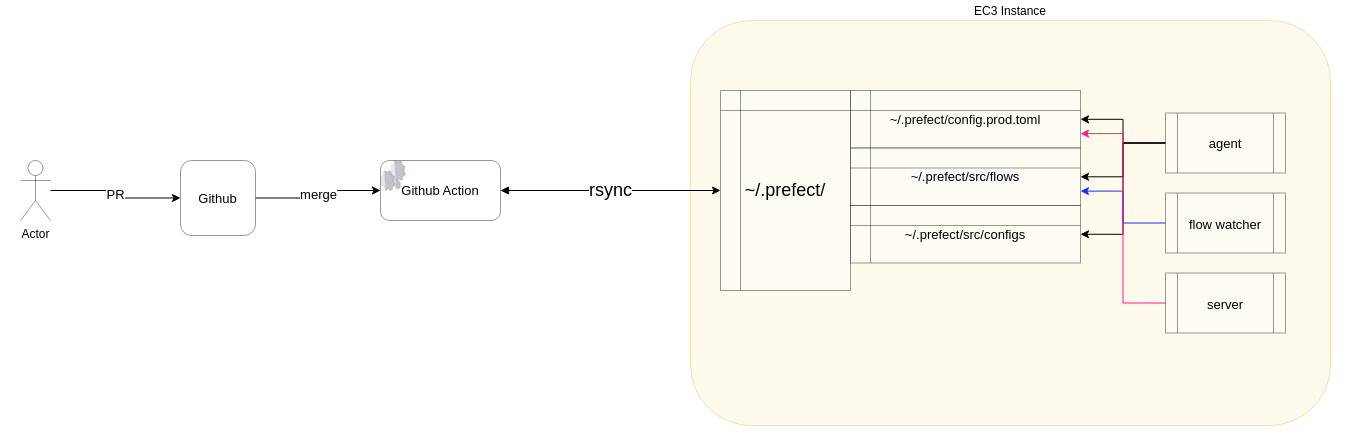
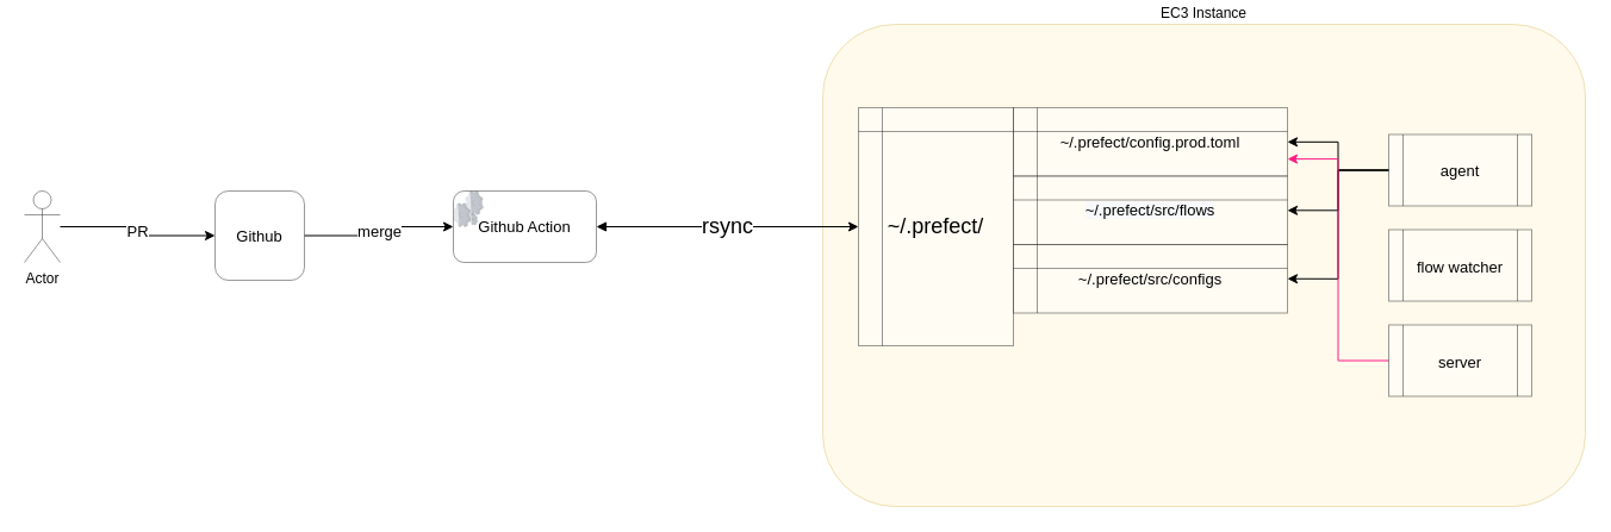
- <mxCell id="14" style="edgeStyle=orthogonalEdgeStyle;rounded=0;orthogonalLoop=1;jettySize=auto;html=1;entryX=1;entryY=0.75;entryDx=0;entryDy=0;fontSize=13;startArrow=none;startFill=0;strokeColor=#172EFF;" parent="1" source="15" target="19" edge="1"><mxGeometry relative="1" as="geometry" /></mxCell>
